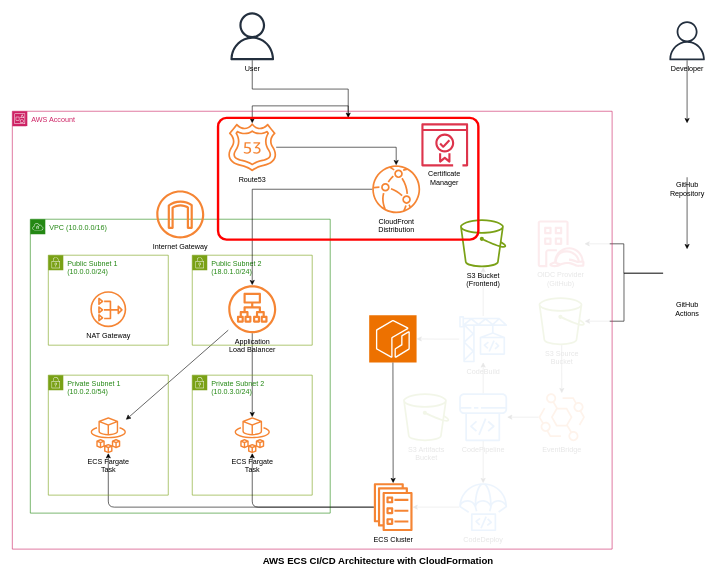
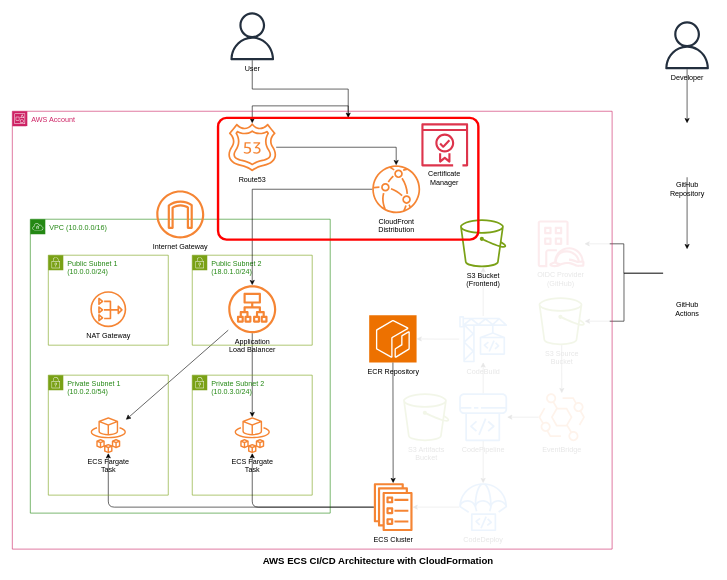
- <mxCell id="26" value="Developer" style="outlineConnect=0;dashed=0;verticalLabelPosition=bottom;verticalAlign=top;align=center;html=1;shape=mxgraph.aws4.user;fillColor=#232F3E;gradientColor=none;" parent="1" vertex="1"><mxGeometry x="1105" y="35" width="80" height="65" as="geometry" /></mxCell>
+ <mxCell id="26" value="Developer" style="outlineConnect=0;dashed=0;verticalLabelPosition=bottom;verticalAlign=top;align=center;html=1;shape=mxgraph.aws4.user;fillColor=#232F3E;gradientColor=none;" parent="1" vertex="1"><mxGeometry x="1105" y="35" width="80" height="80" as="geometry" /></mxCell>
+ <mxCell id="35" value="&lt;span style=&quot;color: rgb(0, 0, 0);&quot;&gt;ECR Repository&lt;/span&gt;" style="text;html=1;align=center;verticalAlign=middle;resizable=0;points=[];autosize=1;strokeColor=none;fillColor=none;" parent="34" vertex="1"><mxGeometry y="80" width="110" height="30" as="geometry" /></mxCell>
